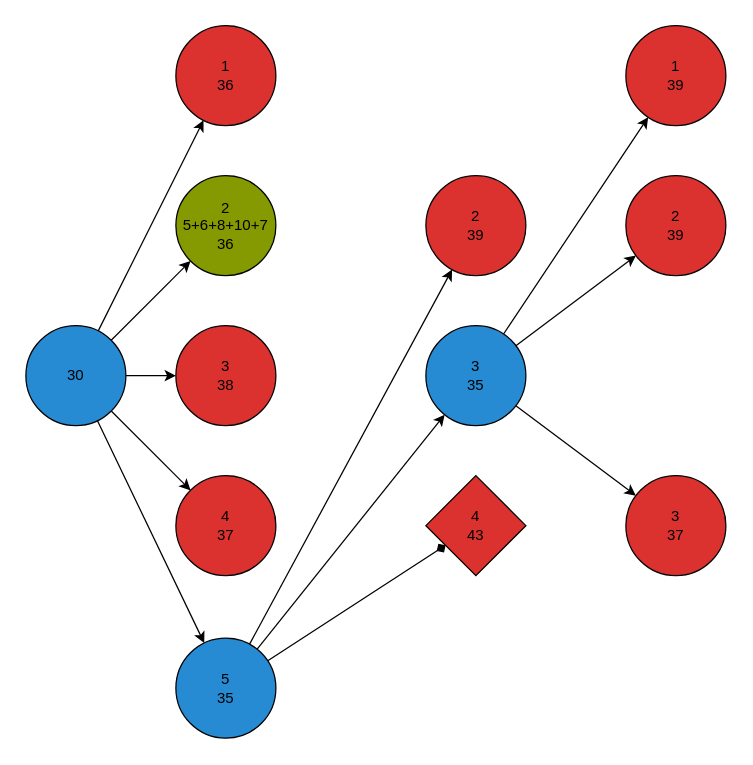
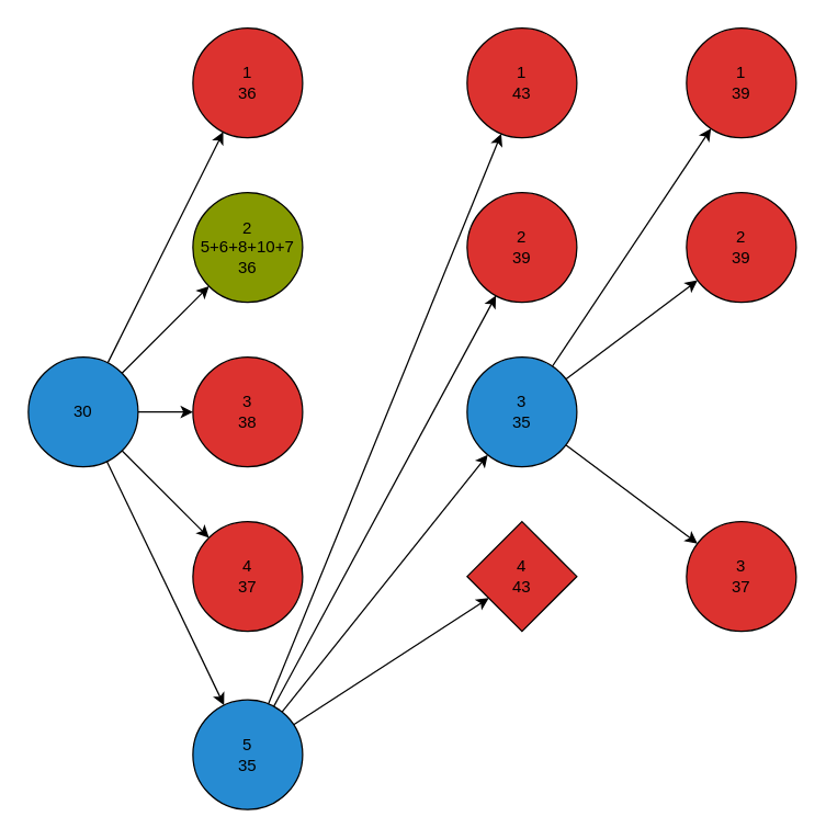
+ <mxCell id="17" value="1&lt;br&gt;43&lt;br&gt;" style="ellipse;whiteSpace=wrap;html=1;aspect=fixed;fillColor=#DC322F;" vertex="1" parent="1"><mxGeometry x="340" y="20" width="80" height="80" as="geometry" /></mxCell>
+ <mxCell id="13" style="edgeStyle=none;rounded=0;orthogonalLoop=1;jettySize=auto;html=1;" edge="1" parent="1" source="16" target="17"><mxGeometry relative="1" as="geometry" /></mxCell>
- <mxCell id="15" style="edgeStyle=none;rounded=0;orthogonalLoop=1;jettySize=auto;html=1;endArrow=diamond;" edge="1" parent="1" source="16" target="23"><mxGeometry relative="1" as="geometry" /></mxCell>
+ <mxCell id="15" style="edgeStyle=none;rounded=0;orthogonalLoop=1;jettySize=auto;html=1;" edge="1" parent="1" source="16" target="23"><mxGeometry relative="1" as="geometry" /></mxCell>
